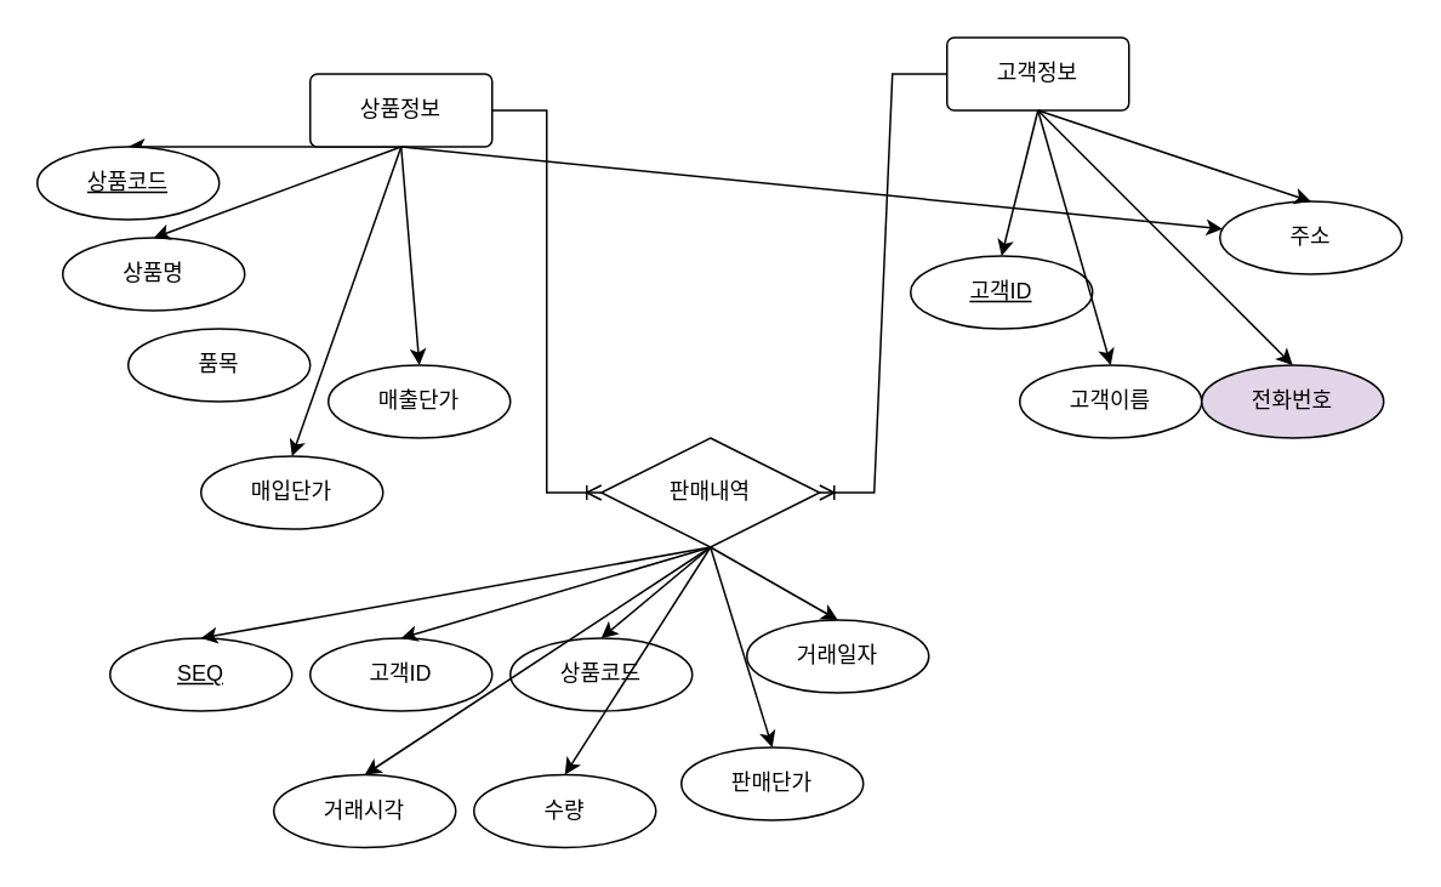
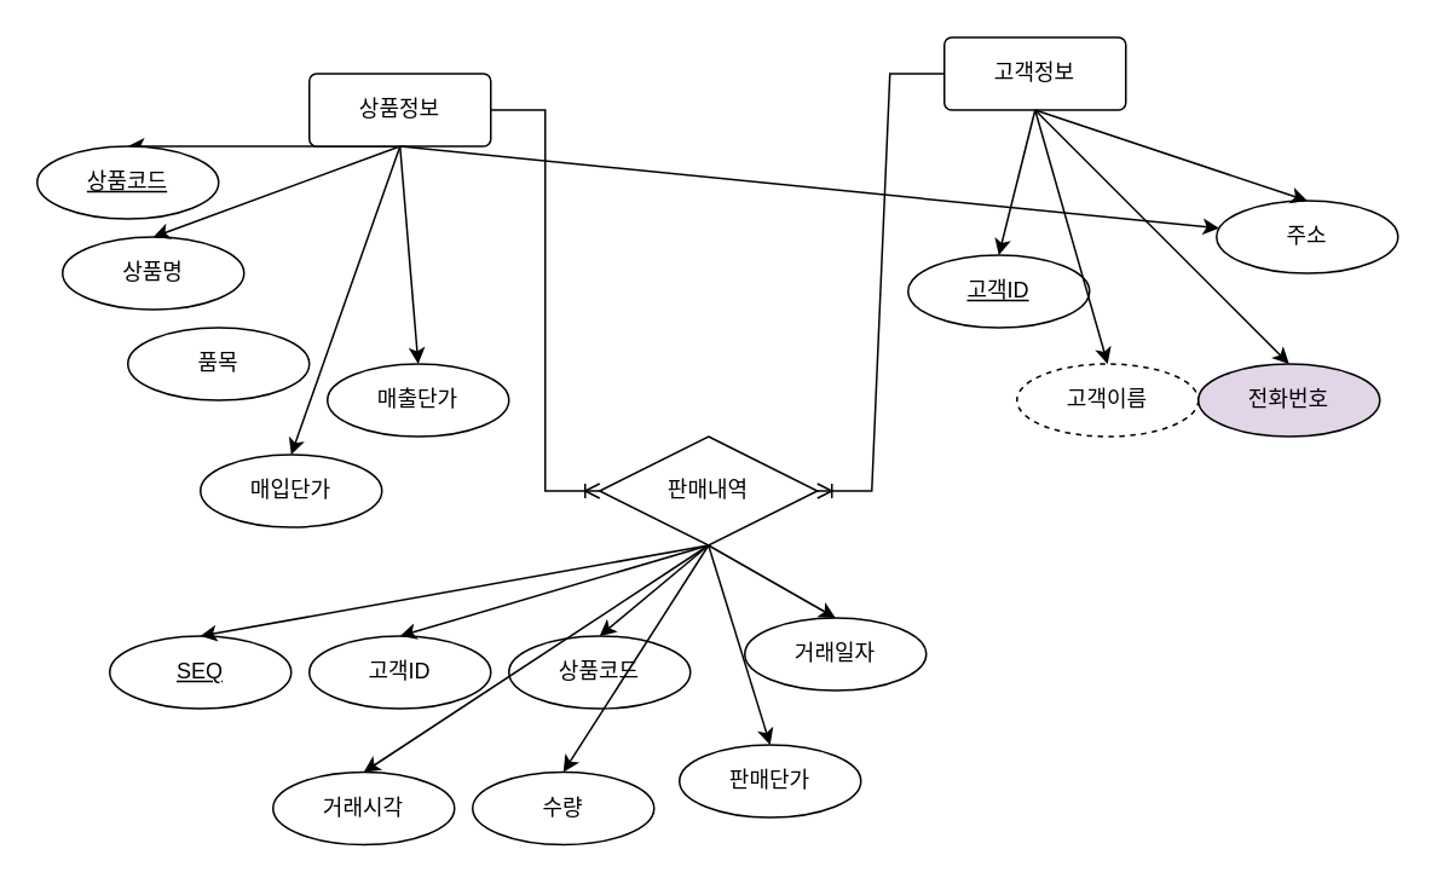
- <mxCell id="15" value="고객이름" style="ellipse;whiteSpace=wrap;html=1;align=center;" vertex="1" parent="1"><mxGeometry x="560" y="200" width="100" height="40" as="geometry" /></mxCell>
+ <mxCell id="15" value="고객이름" style="ellipse;whiteSpace=wrap;html=1;align=center;dashed=1;" vertex="1" parent="1"><mxGeometry x="560" y="200" width="100" height="40" as="geometry" /></mxCell>
